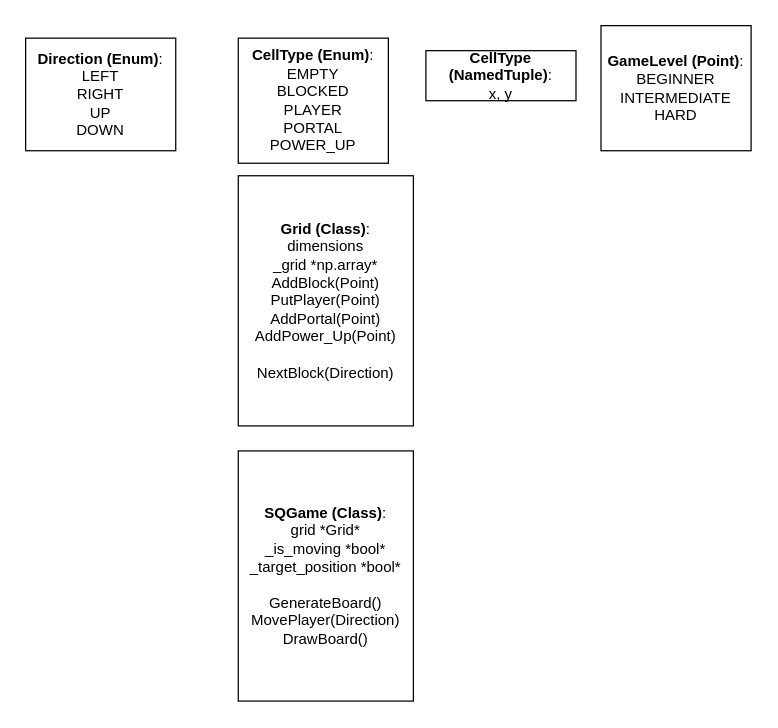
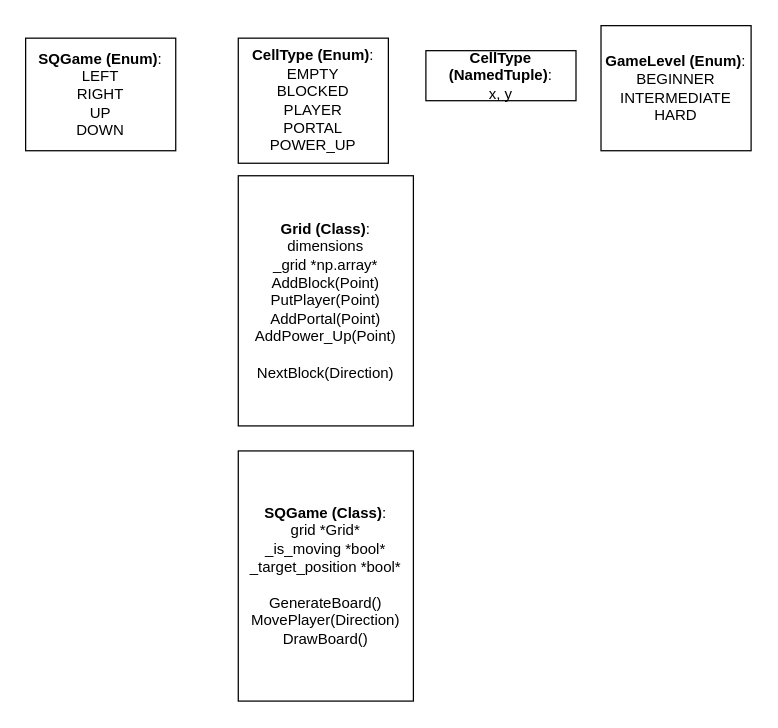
- <mxCell id="7" value="&lt;b&gt;GameLevel (Point)&lt;/b&gt;:&lt;br&gt;BEGINNER&lt;br&gt;INTERMEDIATE&lt;br&gt;HARD" style="rounded=0;whiteSpace=wrap;html=1;strokeColor=#000000;" parent="1" vertex="1"><mxGeometry x="480" y="20" width="120" height="100" as="geometry" /></mxCell>
+ <mxCell id="7" value="&lt;b&gt;GameLevel (Enum)&lt;/b&gt;:&lt;br&gt;BEGINNER&lt;br&gt;INTERMEDIATE&lt;br&gt;HARD" style="rounded=0;whiteSpace=wrap;html=1;strokeColor=#000000;" parent="1" vertex="1"><mxGeometry x="480" y="20" width="120" height="100" as="geometry" /></mxCell>
- <mxCell id="2" value="&lt;b&gt;Direction (Enum)&lt;/b&gt;:&lt;br&gt;LEFT&lt;br&gt;RIGHT&lt;br&gt;UP&lt;br&gt;DOWN" style="rounded=0;whiteSpace=wrap;html=1;strokeColor=#000000;" parent="1" vertex="1"><mxGeometry x="20" y="30" width="120" height="90" as="geometry" /></mxCell>
+ <mxCell id="2" value="&lt;b&gt;SQGame (Enum)&lt;/b&gt;:&lt;br&gt;LEFT&lt;br&gt;RIGHT&lt;br&gt;UP&lt;br&gt;DOWN" style="rounded=0;whiteSpace=wrap;html=1;strokeColor=#000000;" parent="1" vertex="1"><mxGeometry x="20" y="30" width="120" height="90" as="geometry" /></mxCell>
